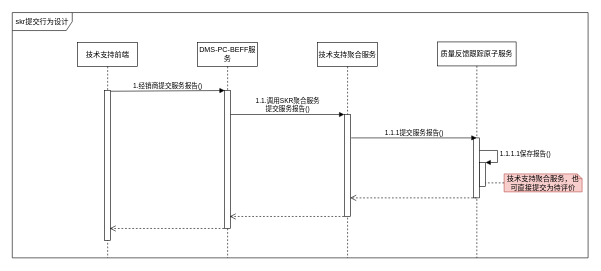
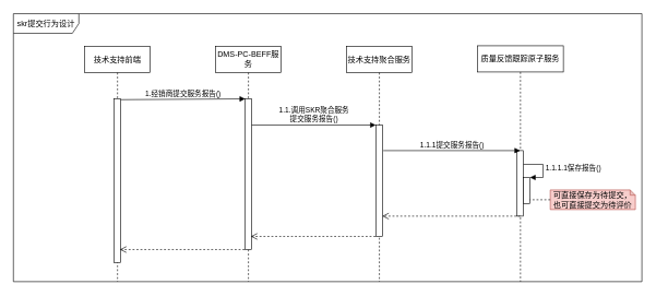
- <mxCell id="19" value="技术支持聚合服务，也可直接提交为待评价" style="shape=note;whiteSpace=wrap;html=1;backgroundOutline=1;darkOpacity=0.05;size=8;fillColor=#f8cecc;strokeColor=#b85450;" vertex="1" parent="1"><mxGeometry x="840" y="289" width="130" height="30" as="geometry" /></mxCell>
+ <mxCell id="19" value="可直接保存为待提交，也可直接提交为待评价" style="shape=note;whiteSpace=wrap;html=1;backgroundOutline=1;darkOpacity=0.05;size=8;fillColor=#f8cecc;strokeColor=#b85450;" vertex="1" parent="1"><mxGeometry x="840" y="289" width="130" height="30" as="geometry" /></mxCell>
